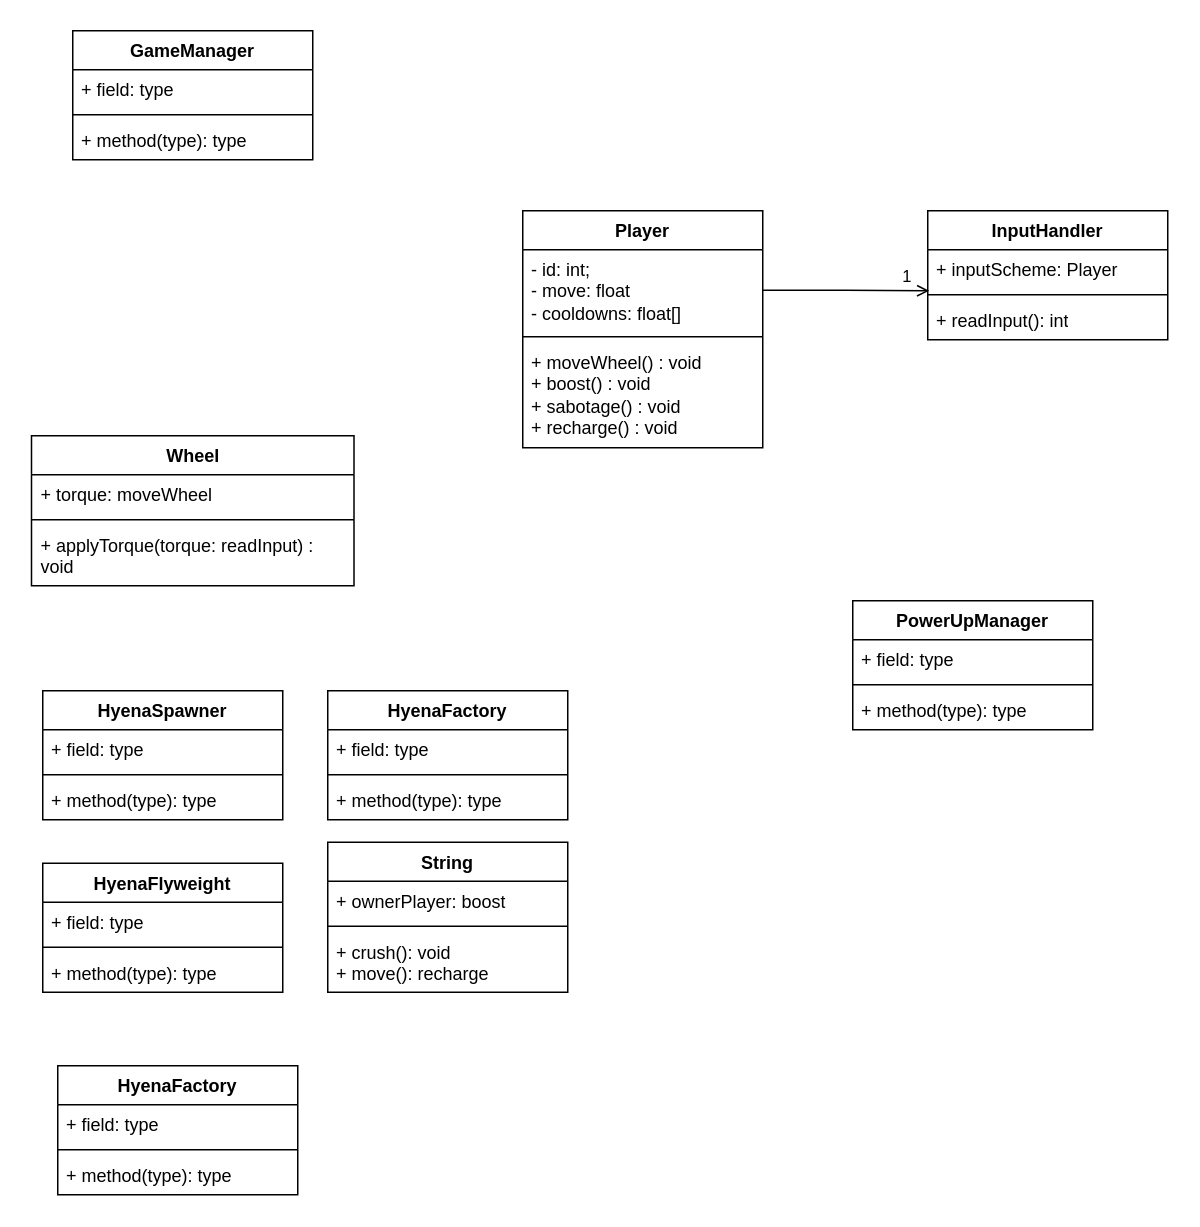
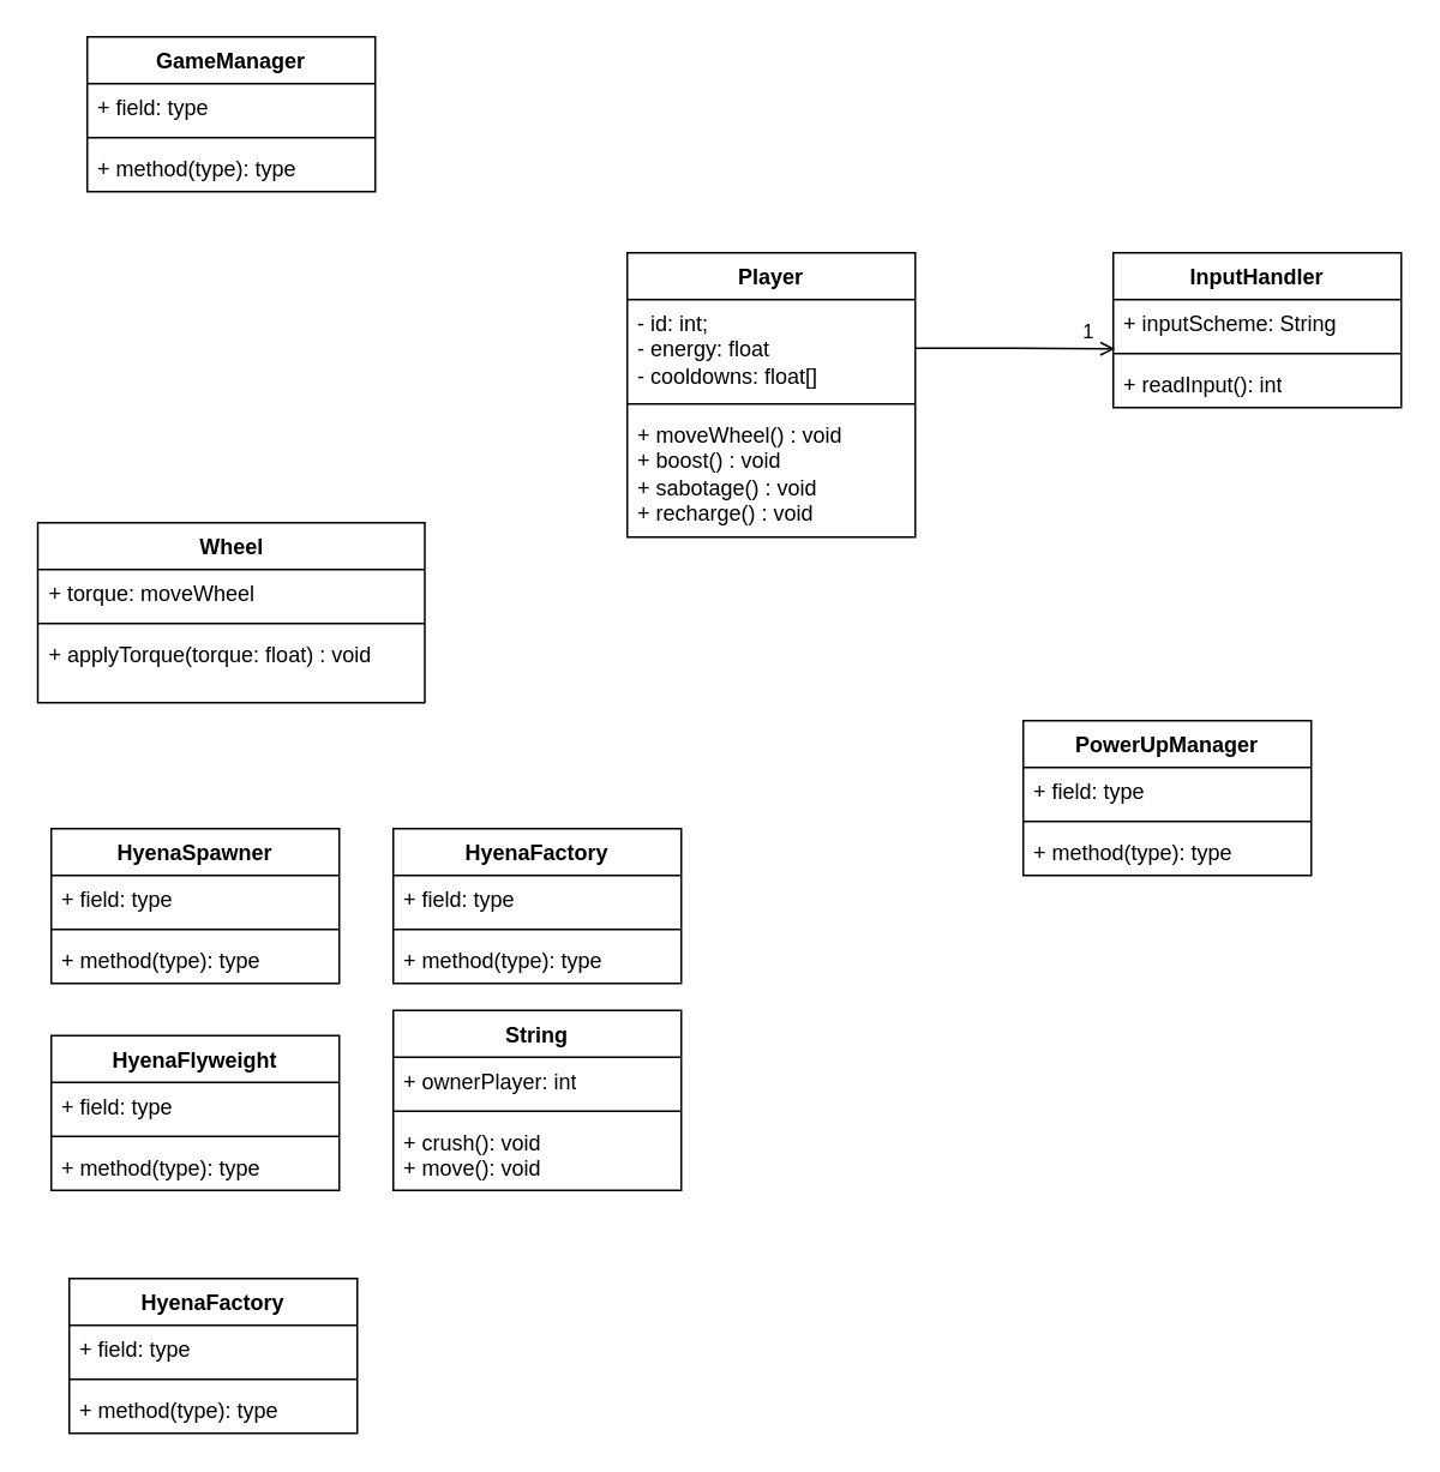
- <mxCell id="15" value="+ inputScheme: Player" style="text;strokeColor=none;fillColor=none;align=left;verticalAlign=top;spacingLeft=4;spacingRight=4;overflow=hidden;rotatable=0;points=[[0,0.5],[1,0.5]];portConstraint=eastwest;whiteSpace=wrap;html=1;" vertex="1" parent="14"><mxGeometry y="26" width="160" height="26" as="geometry" /></mxCell>
+ <mxCell id="15" value="+ inputScheme: String" style="text;strokeColor=none;fillColor=none;align=left;verticalAlign=top;spacingLeft=4;spacingRight=4;overflow=hidden;rotatable=0;points=[[0,0.5],[1,0.5]];portConstraint=eastwest;whiteSpace=wrap;html=1;" vertex="1" parent="14"><mxGeometry y="26" width="160" height="26" as="geometry" /></mxCell>
- <mxCell id="7" value="&lt;div&gt;- id: int;&lt;/div&gt;&lt;div&gt;- move: float&amp;nbsp;&lt;/div&gt;&lt;div&gt;- cooldowns: float[]&amp;nbsp;&lt;/div&gt;" style="text;strokeColor=none;fillColor=none;align=left;verticalAlign=top;spacingLeft=4;spacingRight=4;overflow=hidden;rotatable=0;points=[[0,0.5],[1,0.5]];portConstraint=eastwest;whiteSpace=wrap;html=1;" vertex="1" parent="6"><mxGeometry y="26" width="160" height="54" as="geometry" /></mxCell>
+ <mxCell id="7" value="&lt;div&gt;- id: int;&lt;/div&gt;&lt;div&gt;- energy: float&amp;nbsp;&lt;/div&gt;&lt;div&gt;- cooldowns: float[]&amp;nbsp;&lt;/div&gt;" style="text;strokeColor=none;fillColor=none;align=left;verticalAlign=top;spacingLeft=4;spacingRight=4;overflow=hidden;rotatable=0;points=[[0,0.5],[1,0.5]];portConstraint=eastwest;whiteSpace=wrap;html=1;" vertex="1" parent="6"><mxGeometry y="26" width="160" height="54" as="geometry" /></mxCell>
- <mxCell id="13" value="+ applyTorque(torque: readInput) : void" style="text;strokeColor=none;fillColor=none;align=left;verticalAlign=top;spacingLeft=4;spacingRight=4;overflow=hidden;rotatable=0;points=[[0,0.5],[1,0.5]];portConstraint=eastwest;whiteSpace=wrap;html=1;" vertex="1" parent="10"><mxGeometry y="60" width="215" height="40" as="geometry" /></mxCell>
+ <mxCell id="13" value="+ applyTorque(torque: float) : void" style="text;strokeColor=none;fillColor=none;align=left;verticalAlign=top;spacingLeft=4;spacingRight=4;overflow=hidden;rotatable=0;points=[[0,0.5],[1,0.5]];portConstraint=eastwest;whiteSpace=wrap;html=1;" vertex="1" parent="10"><mxGeometry y="60" width="215" height="40" as="geometry" /></mxCell>
- <mxCell id="39" value="+ ownerPlayer: boost" style="text;strokeColor=none;fillColor=none;align=left;verticalAlign=top;spacingLeft=4;spacingRight=4;overflow=hidden;rotatable=0;points=[[0,0.5],[1,0.5]];portConstraint=eastwest;whiteSpace=wrap;html=1;" vertex="1" parent="38"><mxGeometry y="26" width="160" height="26" as="geometry" /></mxCell>
+ <mxCell id="39" value="+ ownerPlayer: int" style="text;strokeColor=none;fillColor=none;align=left;verticalAlign=top;spacingLeft=4;spacingRight=4;overflow=hidden;rotatable=0;points=[[0,0.5],[1,0.5]];portConstraint=eastwest;whiteSpace=wrap;html=1;" vertex="1" parent="38"><mxGeometry y="26" width="160" height="26" as="geometry" /></mxCell>
- <mxCell id="41" value="+ crush(): void&lt;div&gt;+ move(): recharge&lt;/div&gt;" style="text;strokeColor=none;fillColor=none;align=left;verticalAlign=top;spacingLeft=4;spacingRight=4;overflow=hidden;rotatable=0;points=[[0,0.5],[1,0.5]];portConstraint=eastwest;whiteSpace=wrap;html=1;" vertex="1" parent="38"><mxGeometry y="60" width="160" height="40" as="geometry" /></mxCell>
+ <mxCell id="41" value="+ crush(): void&lt;div&gt;+ move(): void&lt;/div&gt;" style="text;strokeColor=none;fillColor=none;align=left;verticalAlign=top;spacingLeft=4;spacingRight=4;overflow=hidden;rotatable=0;points=[[0,0.5],[1,0.5]];portConstraint=eastwest;whiteSpace=wrap;html=1;" vertex="1" parent="38"><mxGeometry y="60" width="160" height="40" as="geometry" /></mxCell>
